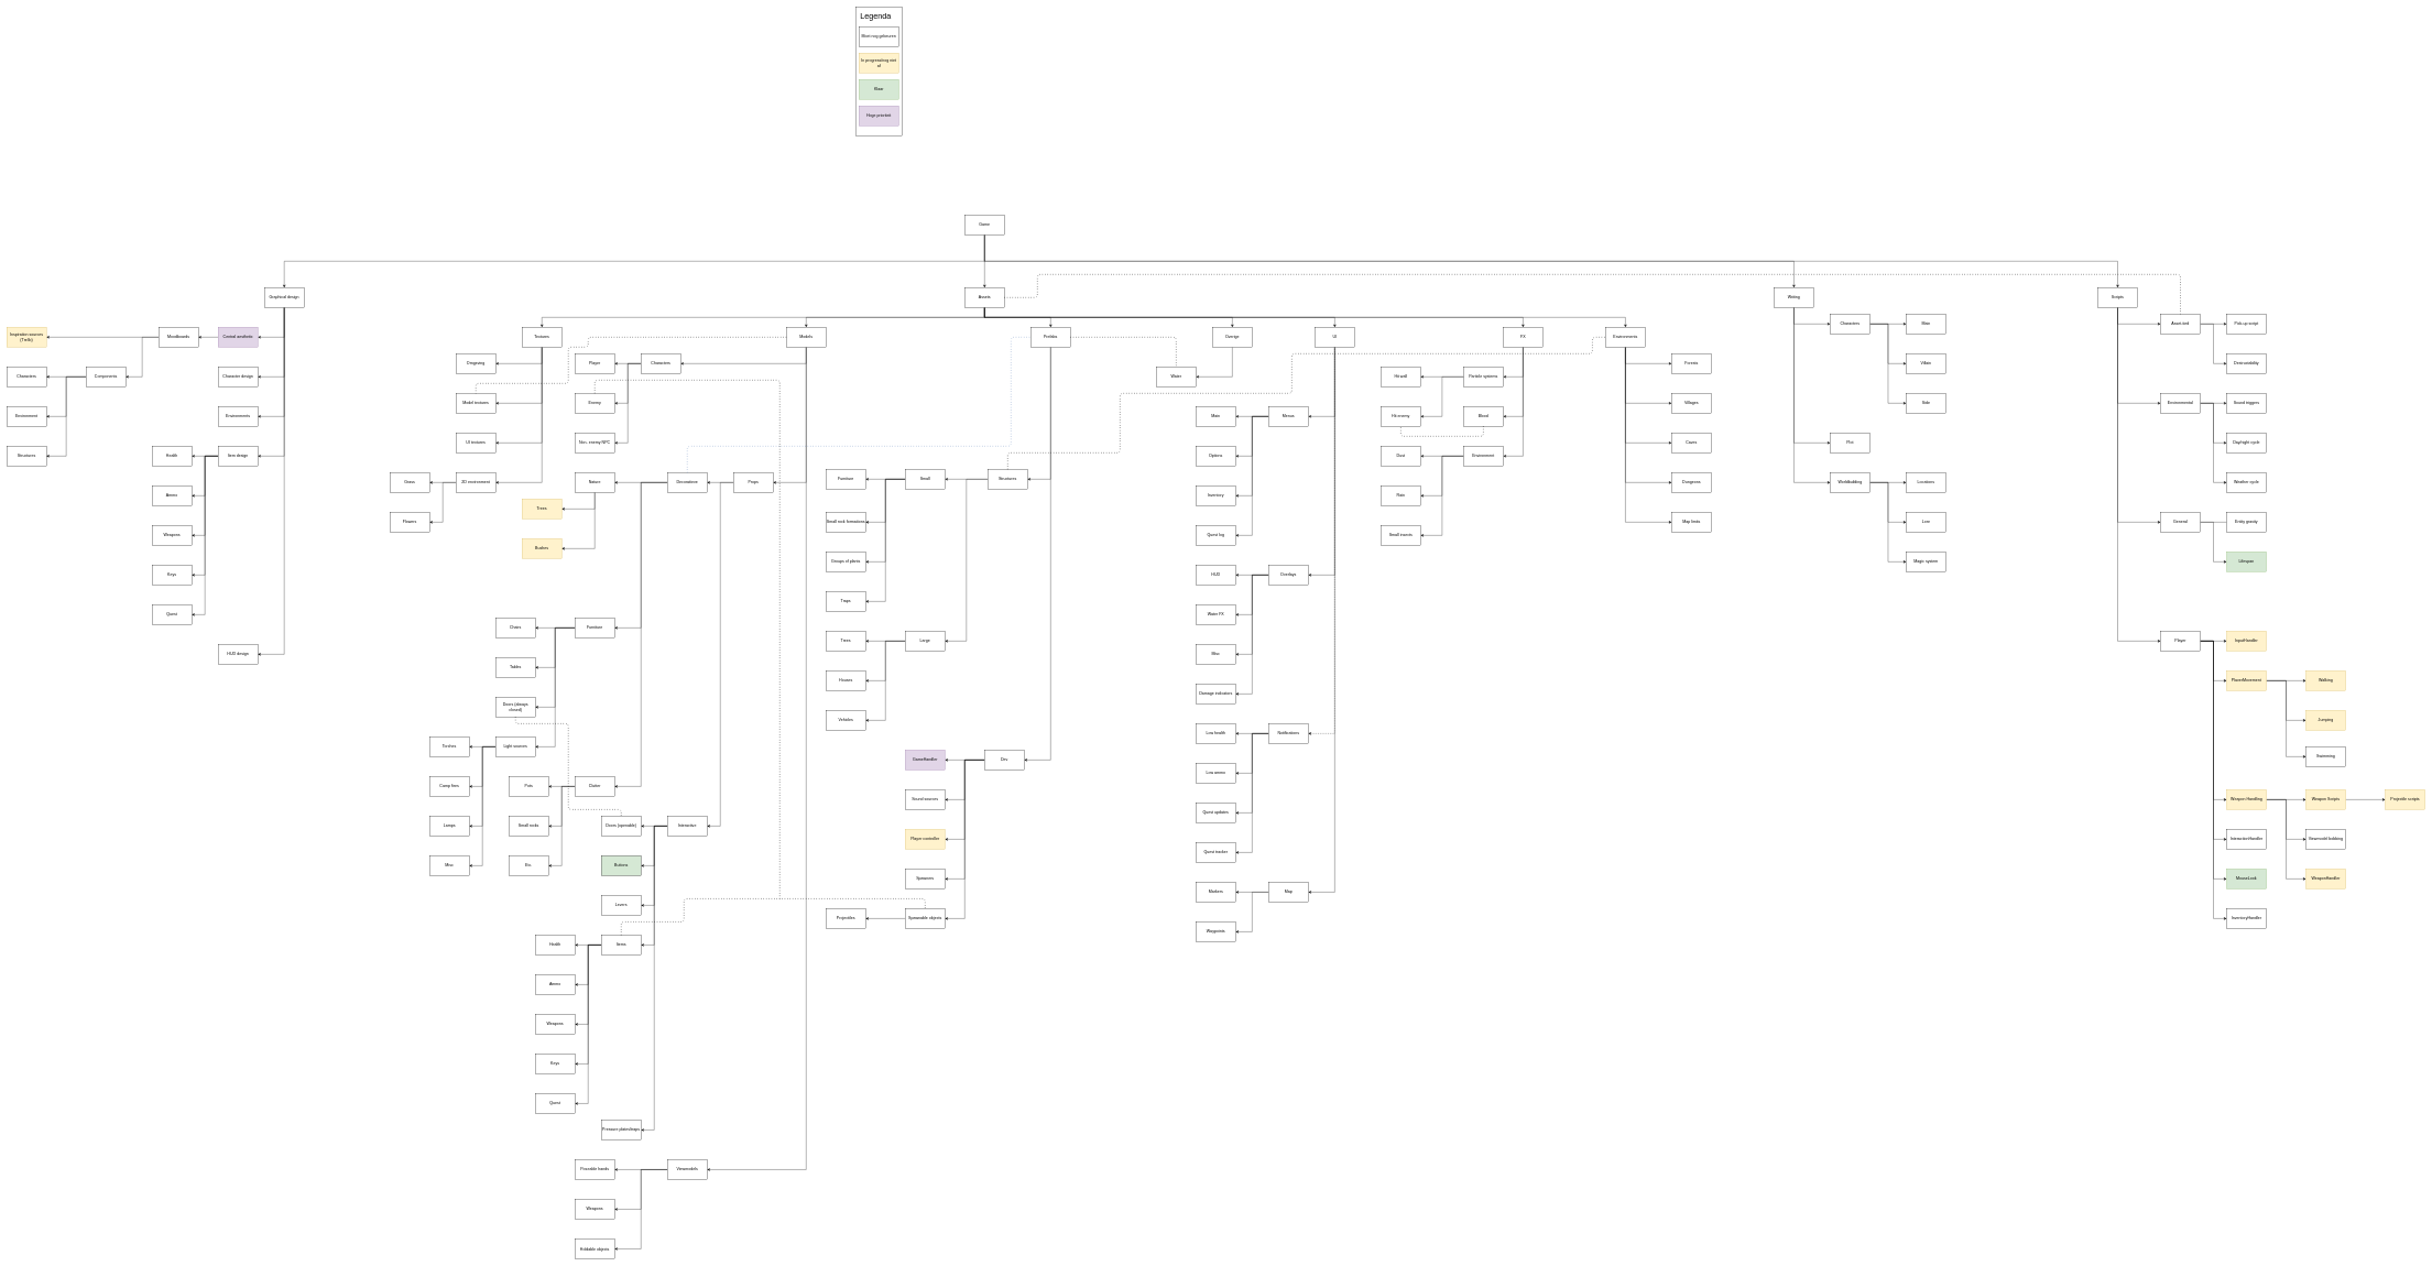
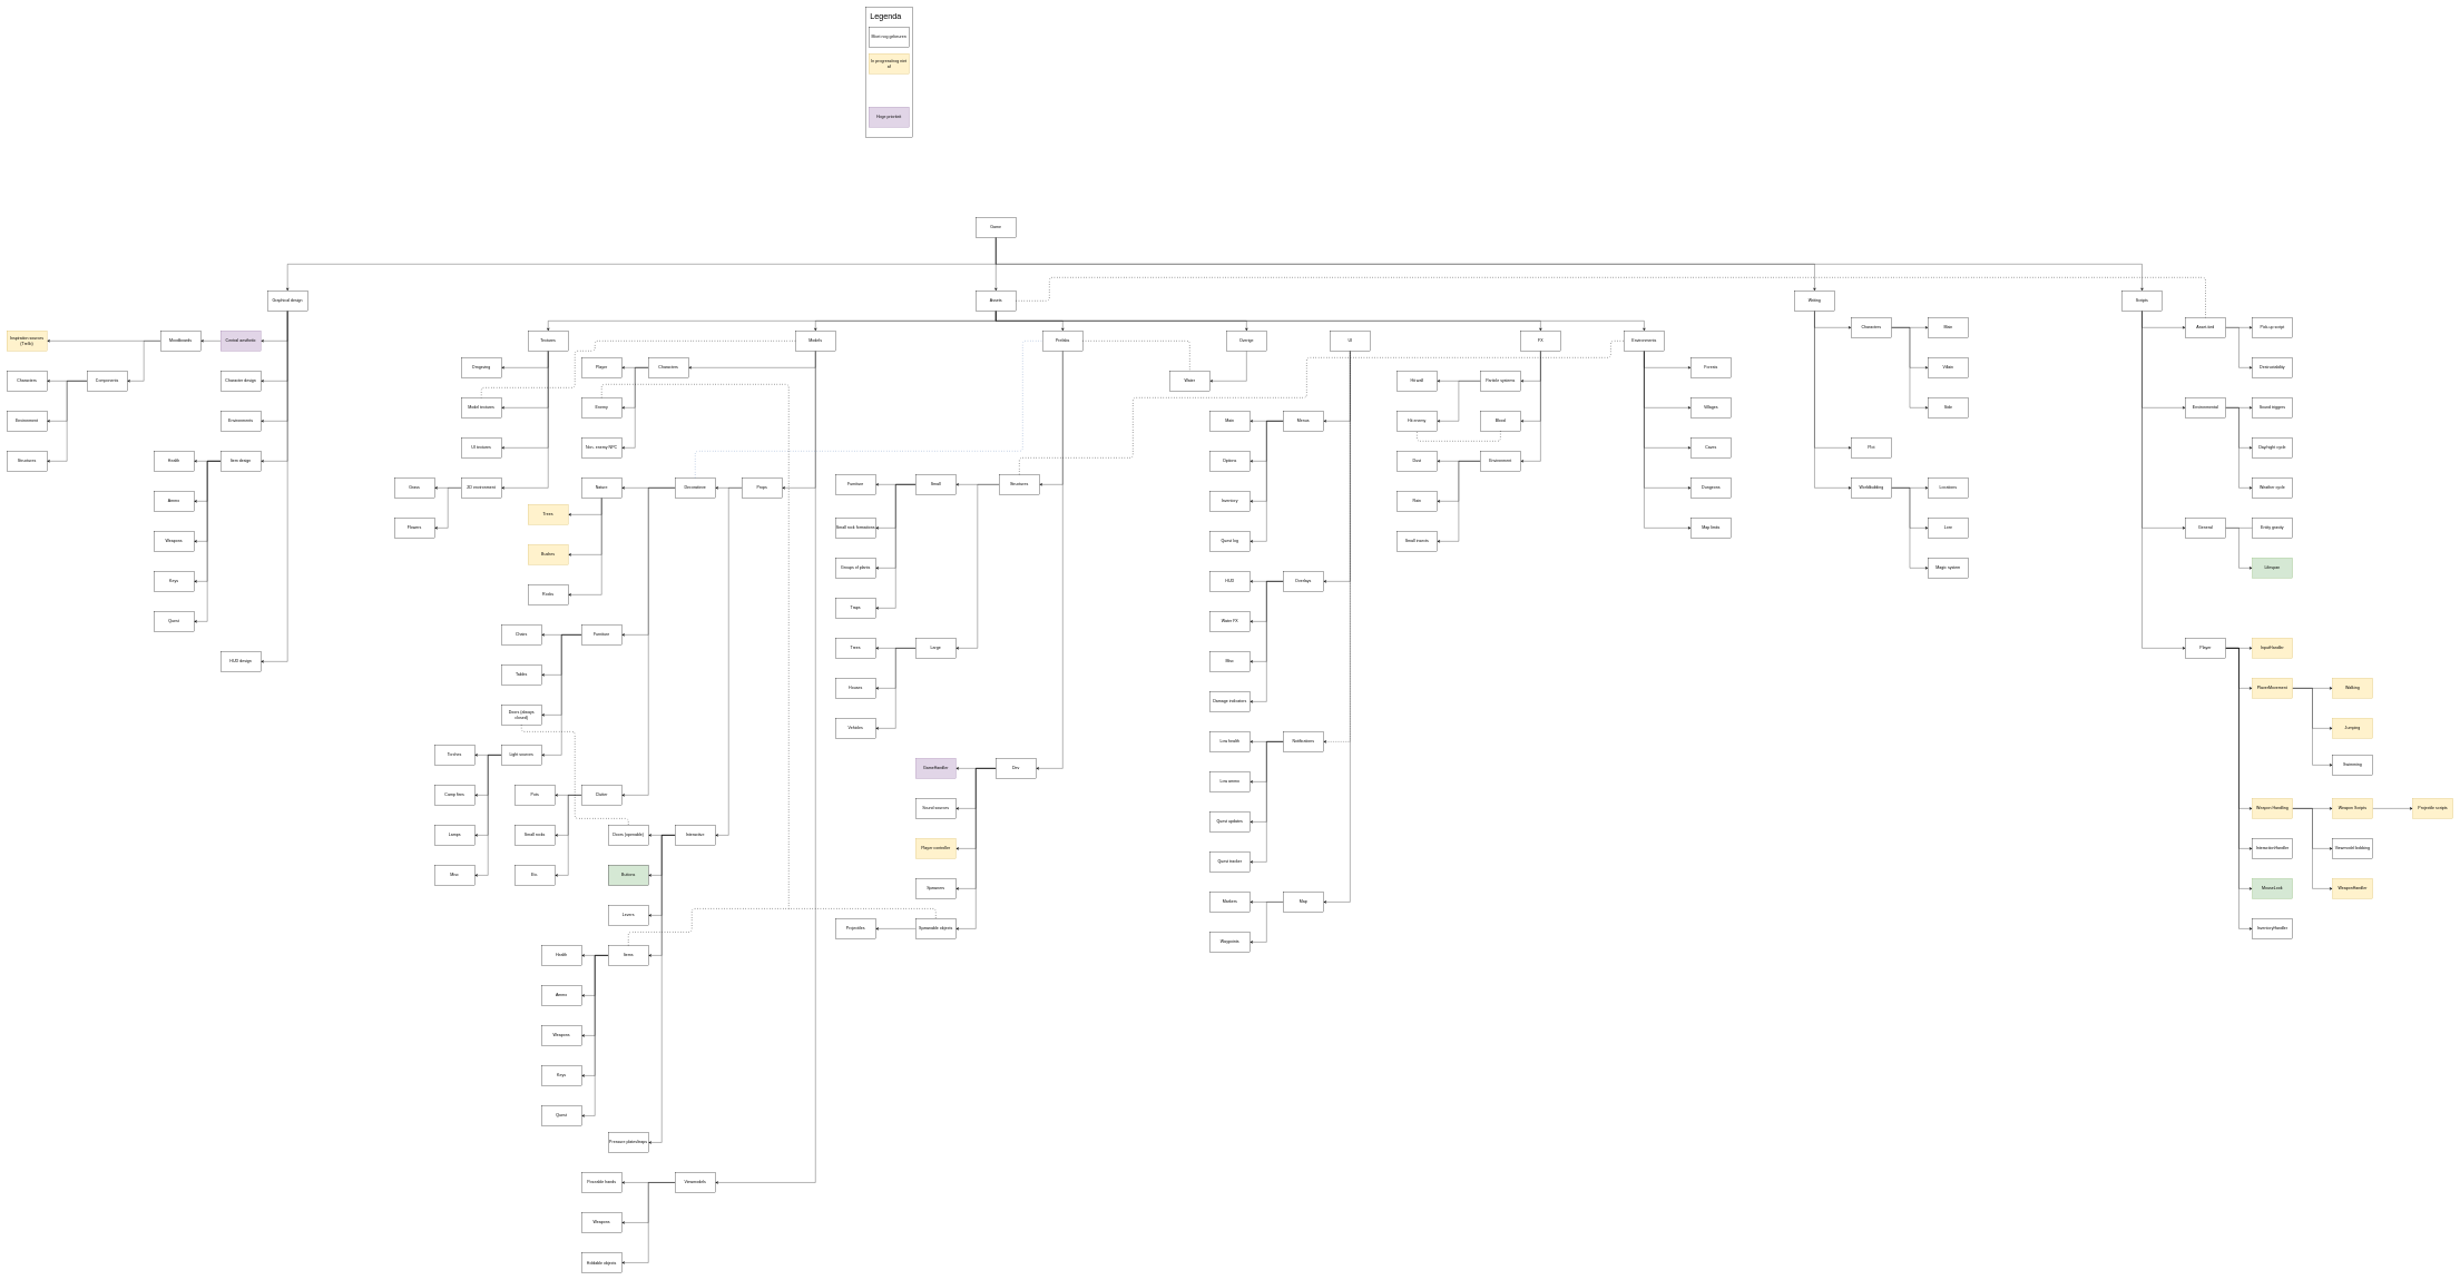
- <mxCell id="79" value="Klaar" style="rounded=0;whiteSpace=wrap;html=1;fillColor=#d5e8d4;strokeColor=#82b366;" parent="1" vertex="1"><mxGeometry x="2600" y="240" width="120" height="60" as="geometry" /></mxCell>
- <mxCell id="6" style="edgeStyle=orthogonalEdgeStyle;rounded=0;orthogonalLoop=1;jettySize=auto;html=1;exitX=0.5;exitY=1;exitDx=0;exitDy=0;entryX=0.5;entryY=0;entryDx=0;entryDy=0;" parent="1" source="9" target="28" edge="1"><mxGeometry relative="1" as="geometry" /></mxCell>
+ <mxCell id="72" value="Rocks" style="rounded=0;whiteSpace=wrap;html=1;" parent="1" vertex="1"><mxGeometry x="1580" y="1750" width="120" height="60" as="geometry" /></mxCell>
+ <mxCell id="54" style="edgeStyle=orthogonalEdgeStyle;rounded=0;orthogonalLoop=1;jettySize=auto;html=1;exitX=0.5;exitY=1;exitDx=0;exitDy=0;entryX=1;entryY=0.5;entryDx=0;entryDy=0;" parent="1" source="55" target="72" edge="1"><mxGeometry relative="1" as="geometry" /></mxCell>
